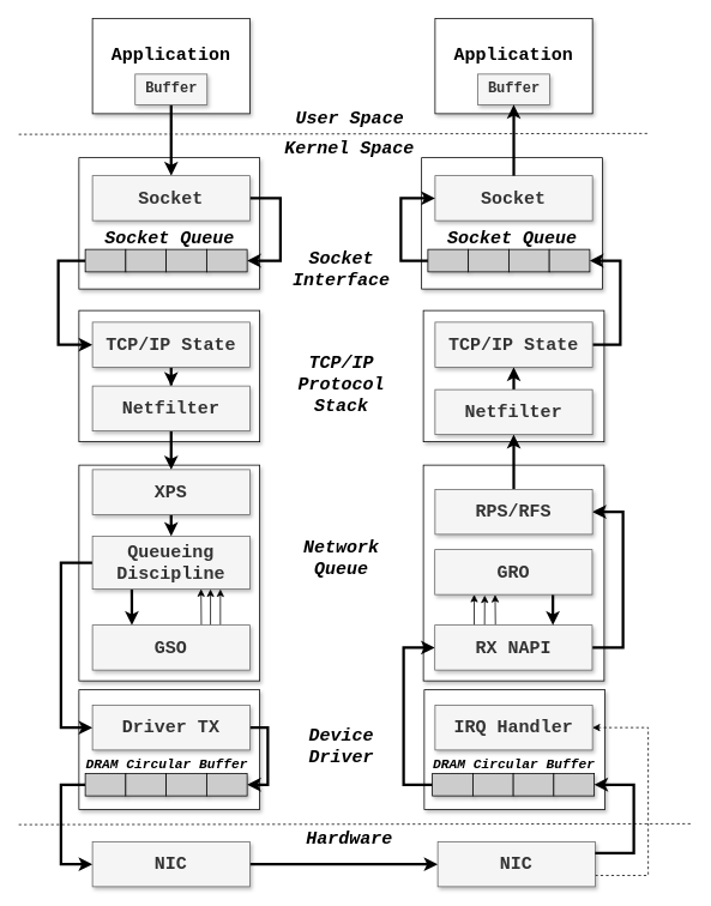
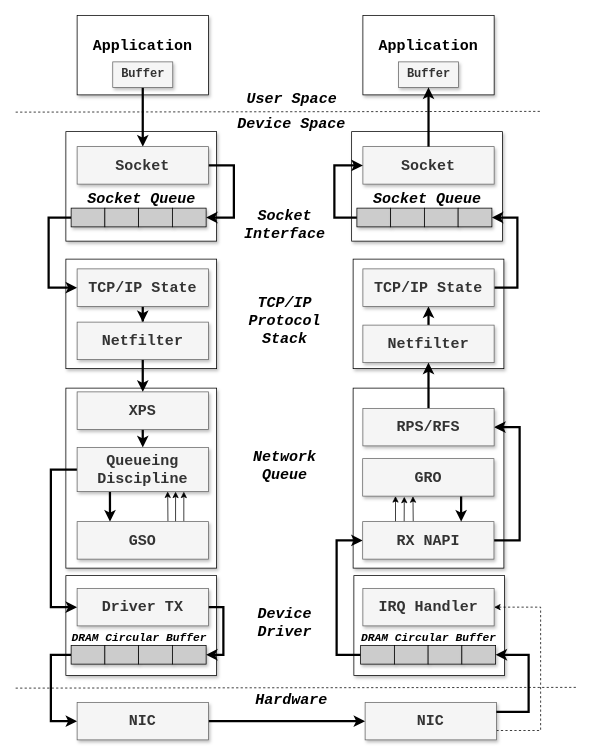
- <mxCell id="43" value="&lt;font style=&quot;font-size: 20px&quot; face=&quot;Courier New&quot;&gt;&lt;b&gt;&lt;i&gt;Kernel Space&lt;/i&gt;&lt;/b&gt;&lt;/font&gt;" style="text;html=1;strokeColor=none;fillColor=none;align=center;verticalAlign=middle;whiteSpace=wrap;rounded=0;shadow=1;" vertex="1" parent="1"><mxGeometry x="309" y="155" width="158" height="20" as="geometry" /></mxCell>
+ <mxCell id="43" value="&lt;font style=&quot;font-size: 20px&quot; face=&quot;Courier New&quot;&gt;&lt;b&gt;&lt;i&gt;Device Space&lt;/i&gt;&lt;/b&gt;&lt;/font&gt;" style="text;html=1;strokeColor=none;fillColor=none;align=center;verticalAlign=middle;whiteSpace=wrap;rounded=0;shadow=1;" vertex="1" parent="1"><mxGeometry x="309" y="155" width="158" height="20" as="geometry" /></mxCell>
